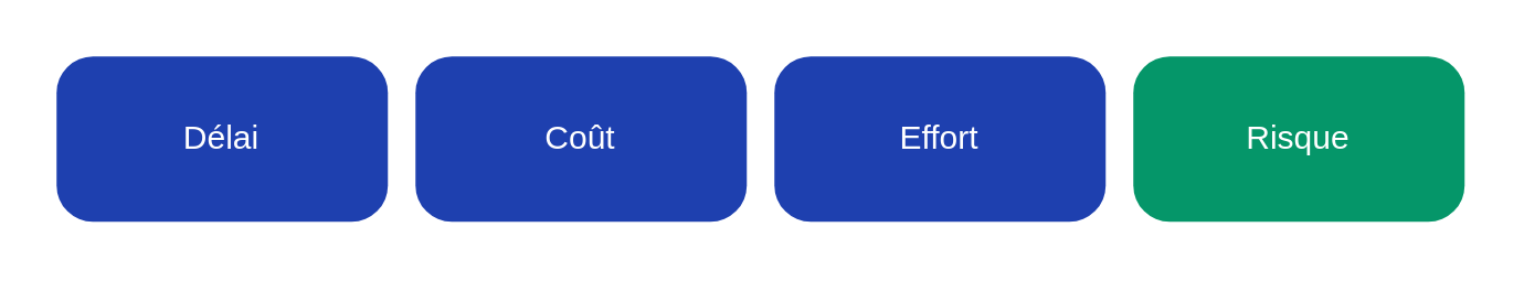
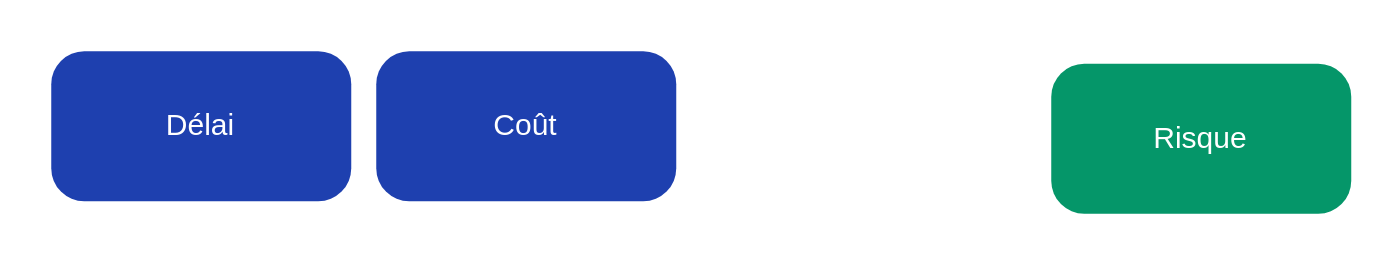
- <mxCell id="4" value="Effort" style="rounded=1;whiteSpace=wrap;html=1;arcSize=22;strokeColor=none;fillColor=#1e40af;fontColor=#FFFFFF;" parent="1" vertex="1"><mxGeometry x="280" y="20" width="120" height="60" as="geometry" /></mxCell>
- <mxCell id="5" value="Risque" style="rounded=1;whiteSpace=wrap;html=1;arcSize=22;strokeColor=none;fillColor=#059669;fontColor=#FFFFFF;" parent="1" vertex="1"><mxGeometry x="410" y="20" width="120" height="60" as="geometry" /></mxCell>
+ <mxCell id="5" value="Risque" style="rounded=1;whiteSpace=wrap;html=1;arcSize=22;strokeColor=none;fillColor=#059669;fontColor=#FFFFFF;" parent="1" vertex="1"><mxGeometry x="420" y="25" width="120" height="60" as="geometry" /></mxCell>
